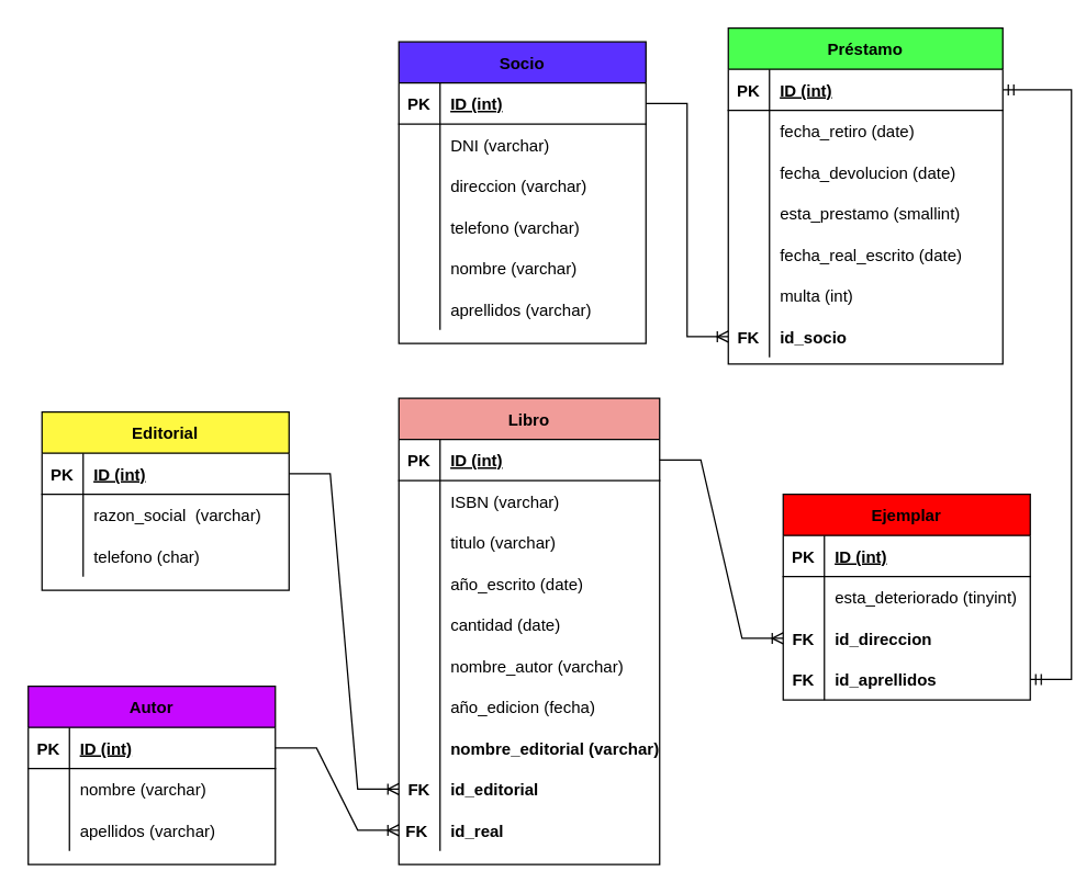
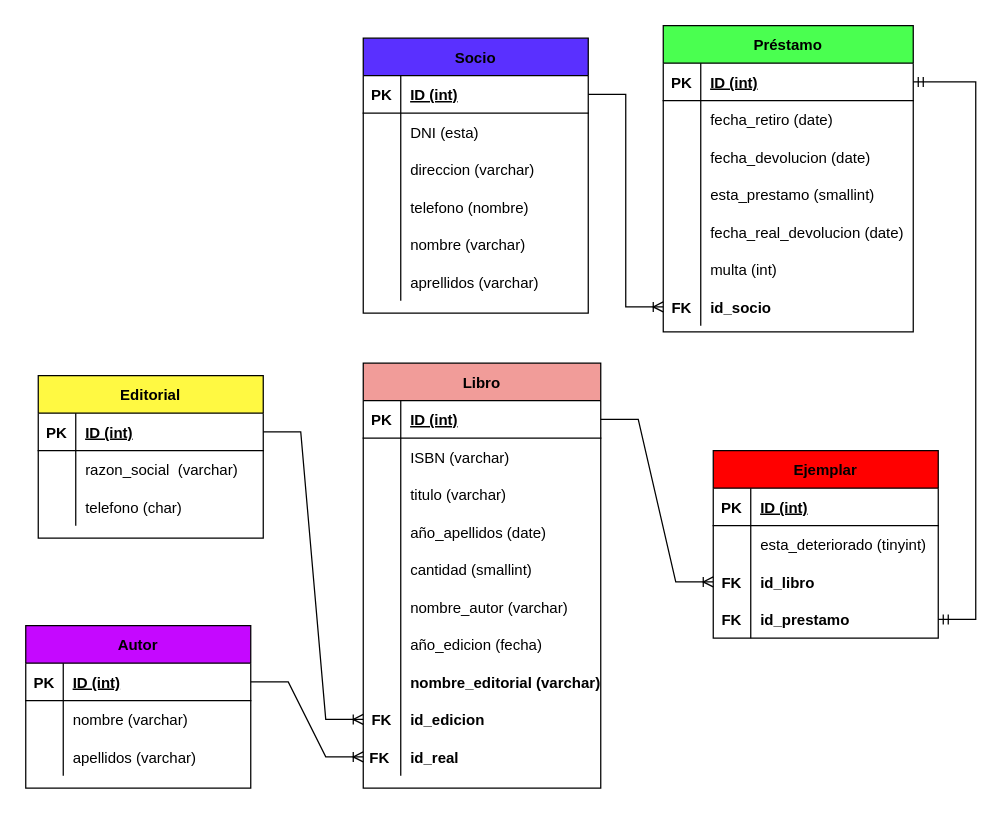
- <mxCell id="8" value="DNI (varchar)" style="shape=partialRectangle;connectable=0;fillColor=none;top=0;left=0;bottom=0;right=0;align=left;spacingLeft=6;overflow=hidden;" parent="6" vertex="1"><mxGeometry x="30" width="150" height="30" as="geometry"><mxRectangle width="150" height="30" as="alternateBounds" /></mxGeometry></mxCell>
+ <mxCell id="8" value="DNI (esta)" style="shape=partialRectangle;connectable=0;fillColor=none;top=0;left=0;bottom=0;right=0;align=left;spacingLeft=6;overflow=hidden;" parent="6" vertex="1"><mxGeometry x="30" width="150" height="30" as="geometry"><mxRectangle width="150" height="30" as="alternateBounds" /></mxGeometry></mxCell>
- <mxCell id="14" value="telefono (varchar)" style="shape=partialRectangle;connectable=0;fillColor=none;top=0;left=0;bottom=0;right=0;align=left;spacingLeft=6;overflow=hidden;" parent="12" vertex="1"><mxGeometry x="30" width="150" height="30" as="geometry"><mxRectangle width="150" height="30" as="alternateBounds" /></mxGeometry></mxCell>
+ <mxCell id="14" value="telefono (nombre)" style="shape=partialRectangle;connectable=0;fillColor=none;top=0;left=0;bottom=0;right=0;align=left;spacingLeft=6;overflow=hidden;" parent="12" vertex="1"><mxGeometry x="30" width="150" height="30" as="geometry"><mxRectangle width="150" height="30" as="alternateBounds" /></mxGeometry></mxCell>
- <mxCell id="100" value="fecha_real_escrito (date)" style="shape=partialRectangle;connectable=0;fillColor=none;top=0;left=0;bottom=0;right=0;align=left;spacingLeft=6;overflow=hidden;" parent="98" vertex="1"><mxGeometry x="30" width="170" height="30" as="geometry"><mxRectangle width="170" height="30" as="alternateBounds" /></mxGeometry></mxCell>
+ <mxCell id="100" value="fecha_real_devolucion (date)" style="shape=partialRectangle;connectable=0;fillColor=none;top=0;left=0;bottom=0;right=0;align=left;spacingLeft=6;overflow=hidden;" parent="98" vertex="1"><mxGeometry x="30" width="170" height="30" as="geometry"><mxRectangle width="170" height="30" as="alternateBounds" /></mxGeometry></mxCell>
- <mxCell id="33" value="año_escrito (date)" style="shape=partialRectangle;connectable=0;fillColor=none;top=0;left=0;bottom=0;right=0;align=left;spacingLeft=6;overflow=hidden;" parent="31" vertex="1"><mxGeometry x="30" width="160" height="30" as="geometry"><mxRectangle width="160" height="30" as="alternateBounds" /></mxGeometry></mxCell>
+ <mxCell id="33" value="año_apellidos (date)" style="shape=partialRectangle;connectable=0;fillColor=none;top=0;left=0;bottom=0;right=0;align=left;spacingLeft=6;overflow=hidden;" parent="31" vertex="1"><mxGeometry x="30" width="160" height="30" as="geometry"><mxRectangle width="160" height="30" as="alternateBounds" /></mxGeometry></mxCell>
- <mxCell id="36" value="cantidad (date)" style="shape=partialRectangle;connectable=0;fillColor=none;top=0;left=0;bottom=0;right=0;align=left;spacingLeft=6;overflow=hidden;" parent="34" vertex="1"><mxGeometry x="30" width="160" height="30" as="geometry"><mxRectangle width="160" height="30" as="alternateBounds" /></mxGeometry></mxCell>
+ <mxCell id="36" value="cantidad (smallint)" style="shape=partialRectangle;connectable=0;fillColor=none;top=0;left=0;bottom=0;right=0;align=left;spacingLeft=6;overflow=hidden;" parent="34" vertex="1"><mxGeometry x="30" width="160" height="30" as="geometry"><mxRectangle width="160" height="30" as="alternateBounds" /></mxGeometry></mxCell>
- <mxCell id="61" value="id_direccion" style="shape=partialRectangle;connectable=0;fillColor=none;top=0;left=0;bottom=0;right=0;align=left;spacingLeft=6;overflow=hidden;fontStyle=1" parent="59" vertex="1"><mxGeometry x="30" width="150" height="30" as="geometry"><mxRectangle width="150" height="30" as="alternateBounds" /></mxGeometry></mxCell>
+ <mxCell id="61" value="id_libro" style="shape=partialRectangle;connectable=0;fillColor=none;top=0;left=0;bottom=0;right=0;align=left;spacingLeft=6;overflow=hidden;fontStyle=1" parent="59" vertex="1"><mxGeometry x="30" width="150" height="30" as="geometry"><mxRectangle width="150" height="30" as="alternateBounds" /></mxGeometry></mxCell>
- <mxCell id="64" value="id_aprellidos" style="shape=partialRectangle;connectable=0;fillColor=none;top=0;left=0;bottom=0;right=0;align=left;spacingLeft=6;overflow=hidden;fontStyle=1" parent="62" vertex="1"><mxGeometry x="30" width="150" height="30" as="geometry"><mxRectangle width="150" height="30" as="alternateBounds" /></mxGeometry></mxCell>
+ <mxCell id="64" value="id_prestamo" style="shape=partialRectangle;connectable=0;fillColor=none;top=0;left=0;bottom=0;right=0;align=left;spacingLeft=6;overflow=hidden;fontStyle=1" parent="62" vertex="1"><mxGeometry x="30" width="150" height="30" as="geometry"><mxRectangle width="150" height="30" as="alternateBounds" /></mxGeometry></mxCell>
- <mxCell id="48" value="id_editorial" style="shape=partialRectangle;connectable=0;fillColor=none;top=0;left=0;bottom=0;right=0;align=left;spacingLeft=6;overflow=hidden;fontStyle=1" parent="46" vertex="1"><mxGeometry x="30" width="160" height="30" as="geometry"><mxRectangle width="160" height="30" as="alternateBounds" /></mxGeometry></mxCell>
+ <mxCell id="48" value="id_edicion" style="shape=partialRectangle;connectable=0;fillColor=none;top=0;left=0;bottom=0;right=0;align=left;spacingLeft=6;overflow=hidden;fontStyle=1" parent="46" vertex="1"><mxGeometry x="30" width="160" height="30" as="geometry"><mxRectangle width="160" height="30" as="alternateBounds" /></mxGeometry></mxCell>
